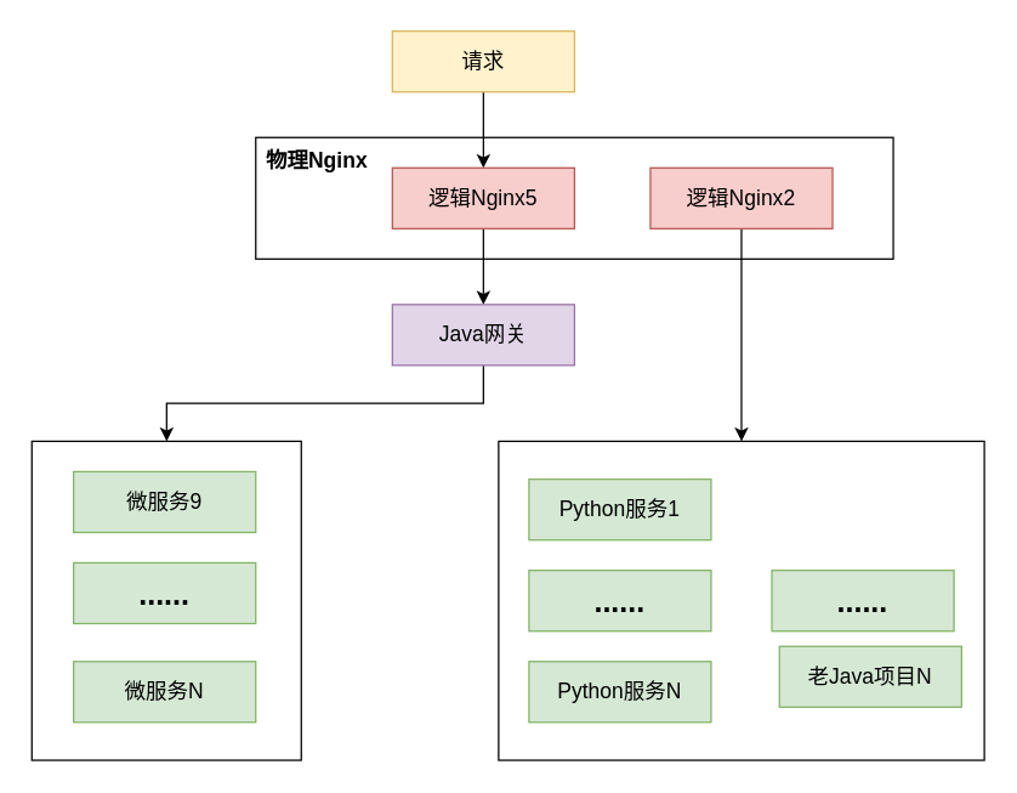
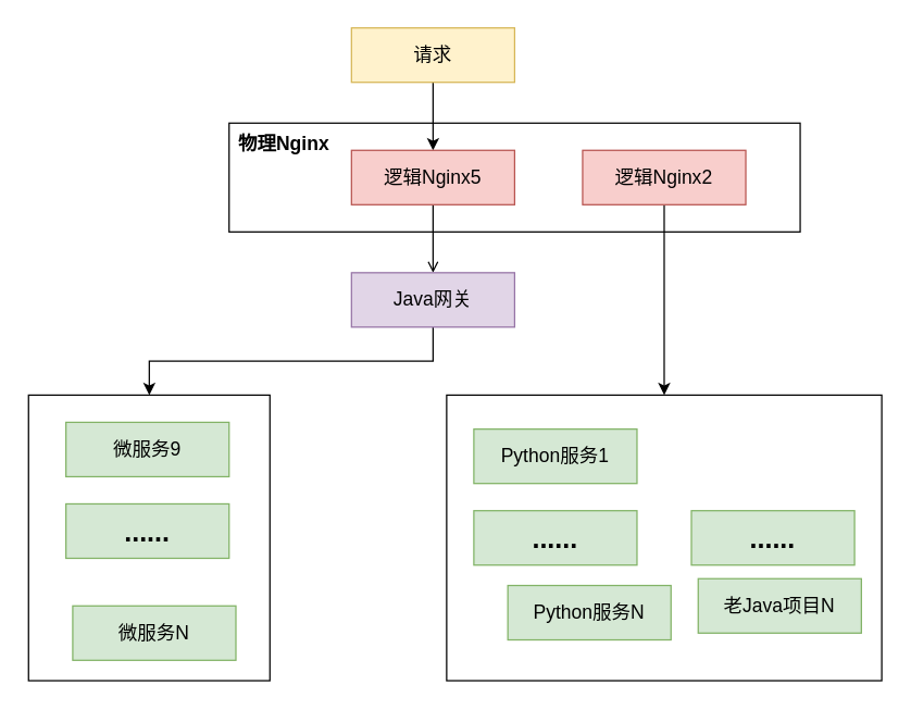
- <mxCell id="7" style="edgeStyle=orthogonalEdgeStyle;rounded=0;orthogonalLoop=1;jettySize=auto;html=1;exitX=0.5;exitY=1;exitDx=0;exitDy=0;entryX=0.5;entryY=0;entryDx=0;entryDy=0;" edge="1" parent="1" source="8" target="10"><mxGeometry relative="1" as="geometry" /></mxCell>
+ <mxCell id="7" style="edgeStyle=orthogonalEdgeStyle;rounded=0;orthogonalLoop=1;jettySize=auto;html=1;exitX=0.5;exitY=1;exitDx=0;exitDy=0;entryX=0.5;entryY=0;entryDx=0;entryDy=0;endArrow=open;" edge="1" parent="1" source="8" target="10"><mxGeometry relative="1" as="geometry" /></mxCell>
- <mxCell id="12" value="&lt;font style=&quot;font-size: 14px;&quot;&gt;微服务N&lt;/font&gt;" style="rounded=0;whiteSpace=wrap;html=1;fillColor=#d5e8d4;strokeColor=#82b366;" vertex="1" parent="1"><mxGeometry x="48" y="435" width="120" height="40" as="geometry" /></mxCell>
+ <mxCell id="12" value="&lt;font style=&quot;font-size: 14px;&quot;&gt;微服务N&lt;/font&gt;" style="rounded=0;whiteSpace=wrap;html=1;fillColor=#d5e8d4;strokeColor=#82b366;" vertex="1" parent="1"><mxGeometry x="53" y="445" width="120" height="40" as="geometry" /></mxCell>
- <mxCell id="15" value="&lt;font style=&quot;font-size: 14px;&quot;&gt;Python服务N&lt;/font&gt;" style="rounded=0;whiteSpace=wrap;html=1;fillColor=#d5e8d4;strokeColor=#82b366;" vertex="1" parent="1"><mxGeometry x="348" y="435" width="120" height="40" as="geometry" /></mxCell>
+ <mxCell id="15" value="&lt;font style=&quot;font-size: 14px;&quot;&gt;Python服务N&lt;/font&gt;" style="rounded=0;whiteSpace=wrap;html=1;fillColor=#d5e8d4;strokeColor=#82b366;" vertex="1" parent="1"><mxGeometry x="373" y="430" width="120" height="40" as="geometry" /></mxCell>
